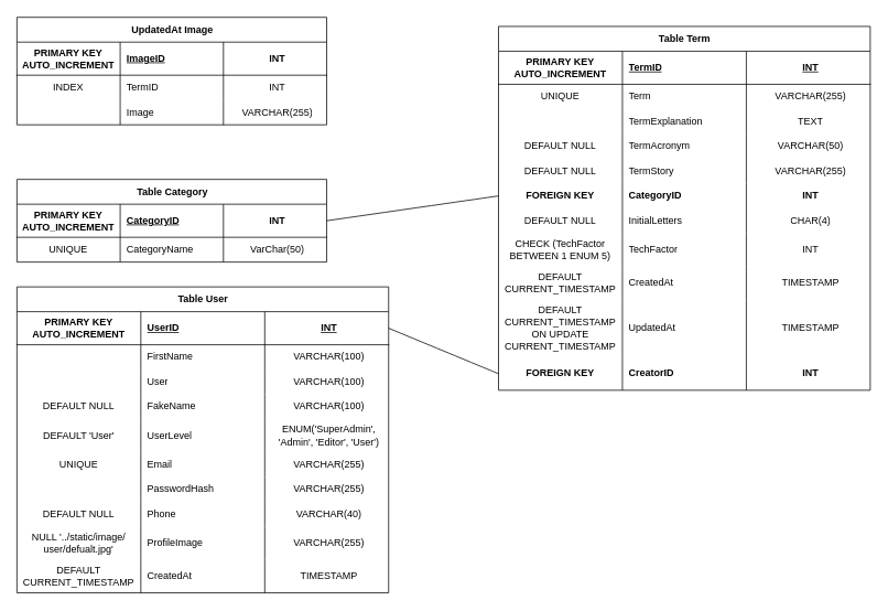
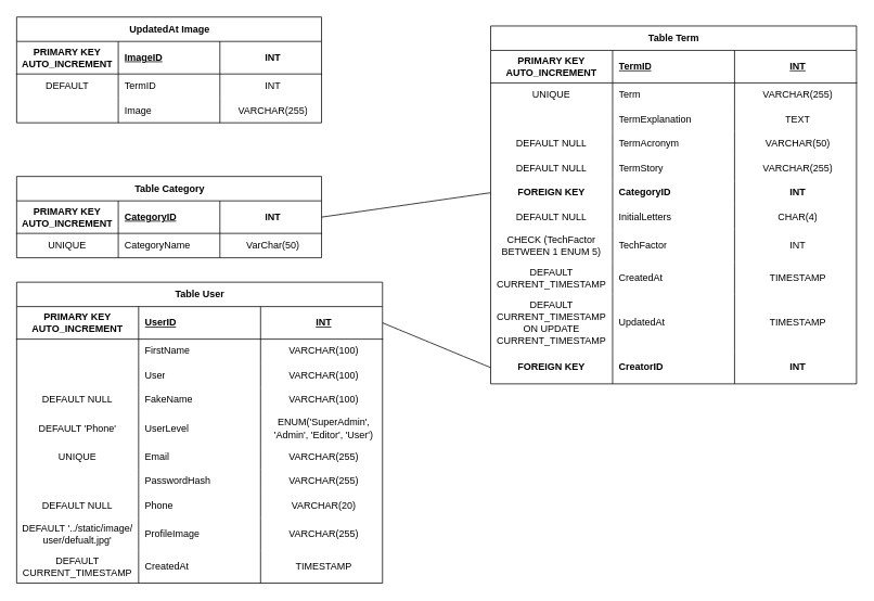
- <mxCell id="103" value="INDEX" style="shape=partialRectangle;connectable=0;fillColor=none;top=0;left=0;bottom=0;right=0;editable=1;overflow=hidden;whiteSpace=wrap;html=1;" vertex="1" parent="102"><mxGeometry width="125" height="30" as="geometry"><mxRectangle width="125" height="30" as="alternateBounds" /></mxGeometry></mxCell>
+ <mxCell id="103" value="DEFAULT" style="shape=partialRectangle;connectable=0;fillColor=none;top=0;left=0;bottom=0;right=0;editable=1;overflow=hidden;whiteSpace=wrap;html=1;" vertex="1" parent="102"><mxGeometry width="125" height="30" as="geometry"><mxRectangle width="125" height="30" as="alternateBounds" /></mxGeometry></mxCell>
- <mxCell id="29" value="DEFAULT 'User'" style="shape=partialRectangle;connectable=0;fillColor=none;top=0;left=0;bottom=0;right=0;editable=1;overflow=hidden;whiteSpace=wrap;html=1;" vertex="1" parent="28"><mxGeometry width="150" height="40" as="geometry"><mxRectangle width="150" height="40" as="alternateBounds" /></mxGeometry></mxCell>
+ <mxCell id="29" value="DEFAULT 'Phone'" style="shape=partialRectangle;connectable=0;fillColor=none;top=0;left=0;bottom=0;right=0;editable=1;overflow=hidden;whiteSpace=wrap;html=1;" vertex="1" parent="28"><mxGeometry width="150" height="40" as="geometry"><mxRectangle width="150" height="40" as="alternateBounds" /></mxGeometry></mxCell>
- <mxCell id="43" value="VARCHAR(40)" style="shape=partialRectangle;connectable=0;fillColor=none;top=0;left=0;bottom=0;right=0;align=center;spacingLeft=6;overflow=hidden;whiteSpace=wrap;html=1;" vertex="1" parent="40"><mxGeometry x="300" width="150" height="30" as="geometry"><mxRectangle width="150" height="30" as="alternateBounds" /></mxGeometry></mxCell>
+ <mxCell id="43" value="VARCHAR(20)" style="shape=partialRectangle;connectable=0;fillColor=none;top=0;left=0;bottom=0;right=0;align=center;spacingLeft=6;overflow=hidden;whiteSpace=wrap;html=1;" vertex="1" parent="40"><mxGeometry x="300" width="150" height="30" as="geometry"><mxRectangle width="150" height="30" as="alternateBounds" /></mxGeometry></mxCell>
- <mxCell id="45" value="NULL '../static/image/&lt;br&gt;user/defualt.jpg&lt;span style=&quot;background-color: transparent; color: light-dark(rgb(0, 0, 0), rgb(255, 255, 255));&quot;&gt;'&lt;/span&gt;" style="shape=partialRectangle;connectable=0;fillColor=none;top=0;left=0;bottom=0;right=0;editable=1;overflow=hidden;whiteSpace=wrap;html=1;" vertex="1" parent="44"><mxGeometry width="150" height="40" as="geometry"><mxRectangle width="150" height="40" as="alternateBounds" /></mxGeometry></mxCell>
+ <mxCell id="45" value="DEFAULT '../static/image/&lt;br&gt;user/defualt.jpg&lt;span style=&quot;background-color: transparent; color: light-dark(rgb(0, 0, 0), rgb(255, 255, 255));&quot;&gt;'&lt;/span&gt;" style="shape=partialRectangle;connectable=0;fillColor=none;top=0;left=0;bottom=0;right=0;editable=1;overflow=hidden;whiteSpace=wrap;html=1;" vertex="1" parent="44"><mxGeometry width="150" height="40" as="geometry"><mxRectangle width="150" height="40" as="alternateBounds" /></mxGeometry></mxCell>
